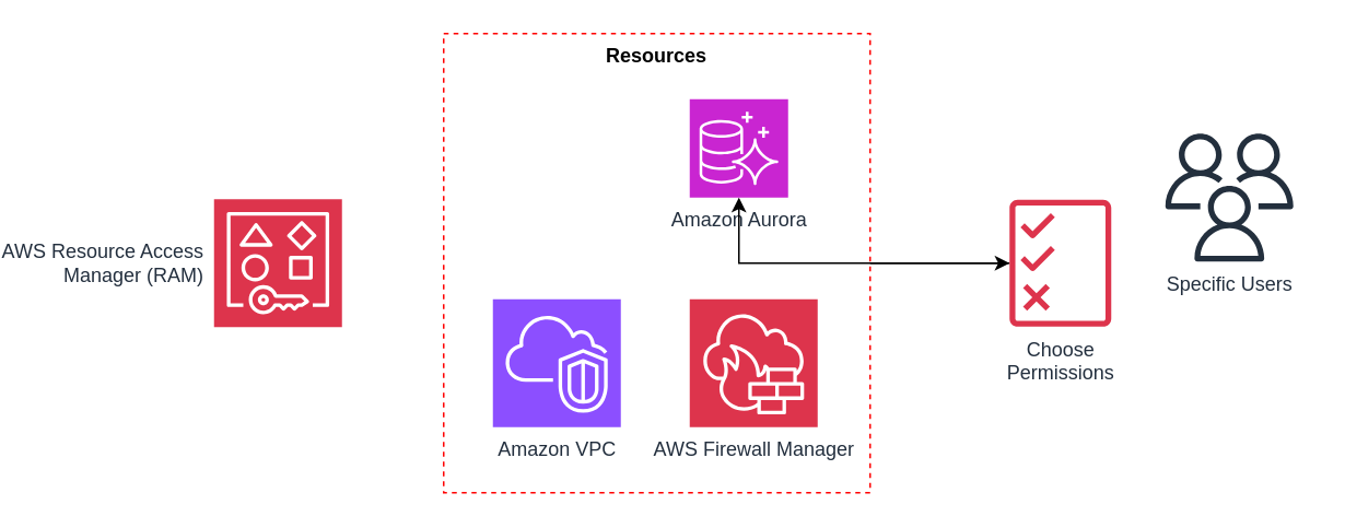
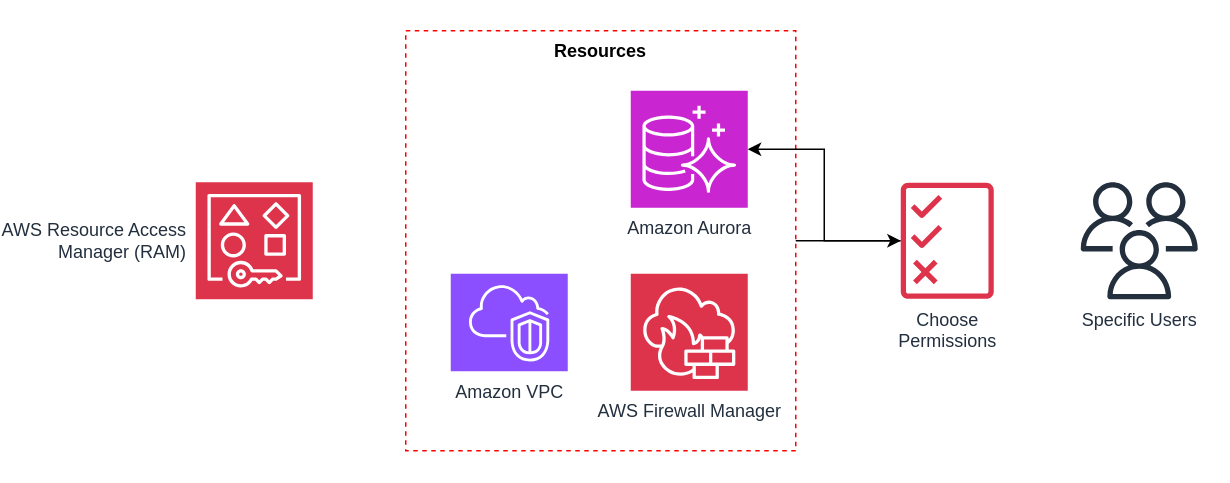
- <mxCell id="6" value="Amazon Aurora" style="sketch=0;points=[[0,0,0],[0.25,0,0],[0.5,0,0],[0.75,0,0],[1,0,0],[0,1,0],[0.25,1,0],[0.5,1,0],[0.75,1,0],[1,1,0],[0,0.25,0],[0,0.5,0],[0,0.75,0],[1,0.25,0],[1,0.5,0],[1,0.75,0]];outlineConnect=0;fontColor=#232F3E;fillColor=#C925D1;strokeColor=#ffffff;dashed=0;verticalLabelPosition=bottom;verticalAlign=top;align=center;html=1;fontSize=12;fontStyle=0;aspect=fixed;shape=mxgraph.aws4.resourceIcon;resIcon=mxgraph.aws4.aurora;" vertex="1" parent="1"><mxGeometry x="310" y="60" width="60" height="60" as="geometry" /></mxCell>
+ <mxCell id="6" value="Amazon Aurora" style="sketch=0;points=[[0,0,0],[0.25,0,0],[0.5,0,0],[0.75,0,0],[1,0,0],[0,1,0],[0.25,1,0],[0.5,1,0],[0.75,1,0],[1,1,0],[0,0.25,0],[0,0.5,0],[0,0.75,0],[1,0.25,0],[1,0.5,0],[1,0.75,0]];outlineConnect=0;fontColor=#232F3E;fillColor=#C925D1;strokeColor=#ffffff;dashed=0;verticalLabelPosition=bottom;verticalAlign=top;align=center;html=1;fontSize=12;fontStyle=0;aspect=fixed;shape=mxgraph.aws4.resourceIcon;resIcon=mxgraph.aws4.aurora;" vertex="1" parent="1"><mxGeometry x="310" y="60" width="78" height="78" as="geometry" /></mxCell>
- <mxCell id="10" value="Specific Users" style="sketch=0;outlineConnect=0;fontColor=#232F3E;gradientColor=none;fillColor=#232F3D;strokeColor=none;dashed=0;verticalLabelPosition=bottom;verticalAlign=top;align=center;html=1;fontSize=12;fontStyle=0;aspect=fixed;pointerEvents=1;shape=mxgraph.aws4.users;" vertex="1" parent="1"><mxGeometry x="600" y="81" width="78" height="78" as="geometry" /></mxCell>
+ <mxCell id="10" value="Specific Users" style="sketch=0;outlineConnect=0;fontColor=#232F3E;gradientColor=none;fillColor=#232F3D;strokeColor=none;dashed=0;verticalLabelPosition=bottom;verticalAlign=top;align=center;html=1;fontSize=12;fontStyle=0;aspect=fixed;pointerEvents=1;shape=mxgraph.aws4.users;" vertex="1" parent="1"><mxGeometry x="610" y="121" width="78" height="78" as="geometry" /></mxCell>
- <mxCell id="9" value="Choose&lt;div&gt;Permissions&lt;/div&gt;" style="sketch=0;outlineConnect=0;fontColor=#232F3E;gradientColor=none;fillColor=#DD344C;strokeColor=none;dashed=0;verticalLabelPosition=bottom;verticalAlign=top;align=center;html=1;fontSize=12;fontStyle=0;aspect=fixed;pointerEvents=1;shape=mxgraph.aws4.permissions;" vertex="1" parent="1"><mxGeometry x="505" y="121" width="62" height="78" as="geometry" /></mxCell>
+ <mxCell id="9" value="Choose&lt;div&gt;Permissions&lt;/div&gt;" style="sketch=0;outlineConnect=0;fontColor=#232F3E;gradientColor=none;fillColor=#DD344C;strokeColor=none;dashed=0;verticalLabelPosition=bottom;verticalAlign=top;align=center;html=1;fontSize=12;fontStyle=0;aspect=fixed;pointerEvents=1;shape=mxgraph.aws4.permissions;" vertex="1" parent="1"><mxGeometry x="490" y="121" width="62" height="78" as="geometry" /></mxCell>
- <mxCell id="5" value="Amazon VPC" style="sketch=0;points=[[0,0,0],[0.25,0,0],[0.5,0,0],[0.75,0,0],[1,0,0],[0,1,0],[0.25,1,0],[0.5,1,0],[0.75,1,0],[1,1,0],[0,0.25,0],[0,0.5,0],[0,0.75,0],[1,0.25,0],[1,0.5,0],[1,0.75,0]];outlineConnect=0;fontColor=#232F3E;fillColor=#8C4FFF;strokeColor=#ffffff;dashed=0;verticalLabelPosition=bottom;verticalAlign=top;align=center;html=1;fontSize=12;fontStyle=0;aspect=fixed;shape=mxgraph.aws4.resourceIcon;resIcon=mxgraph.aws4.vpc;" vertex="1" parent="1"><mxGeometry x="190" y="182" width="78" height="78" as="geometry" /></mxCell>
+ <mxCell id="5" value="Amazon VPC" style="sketch=0;points=[[0,0,0],[0.25,0,0],[0.5,0,0],[0.75,0,0],[1,0,0],[0,1,0],[0.25,1,0],[0.5,1,0],[0.75,1,0],[1,1,0],[0,0.25,0],[0,0.5,0],[0,0.75,0],[1,0.25,0],[1,0.5,0],[1,0.75,0]];outlineConnect=0;fontColor=#232F3E;fillColor=#8C4FFF;strokeColor=#ffffff;dashed=0;verticalLabelPosition=bottom;verticalAlign=top;align=center;html=1;fontSize=12;fontStyle=0;aspect=fixed;shape=mxgraph.aws4.resourceIcon;resIcon=mxgraph.aws4.vpc;" vertex="1" parent="1"><mxGeometry x="190" y="182" width="78" height="65" as="geometry" /></mxCell>
